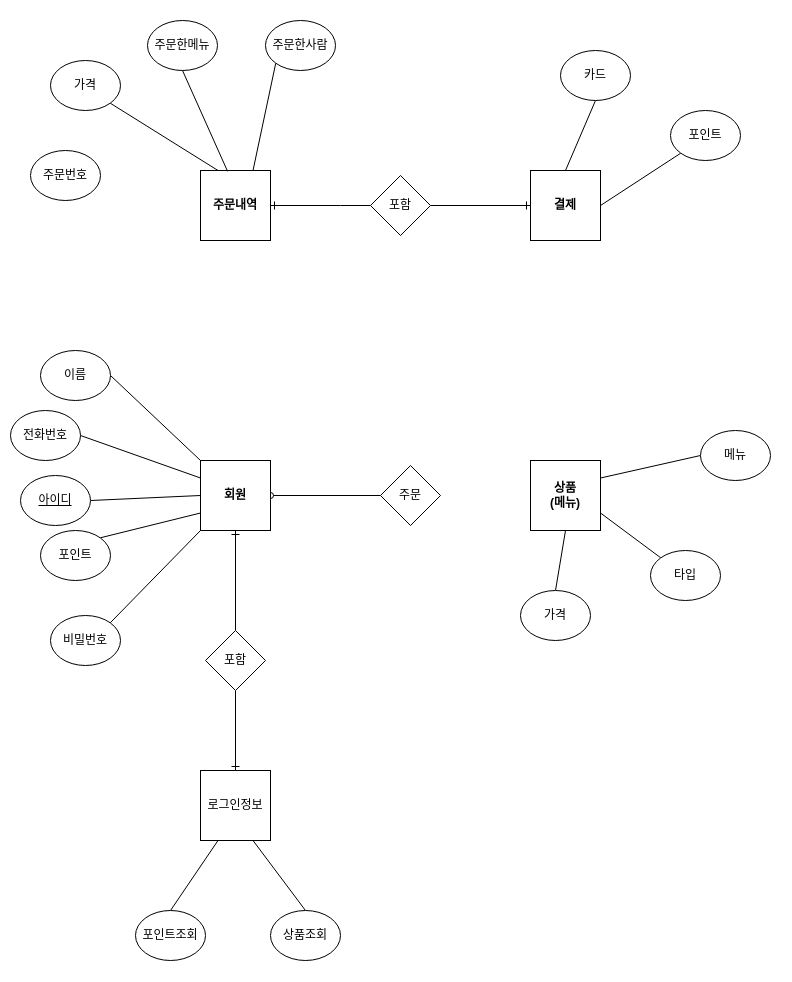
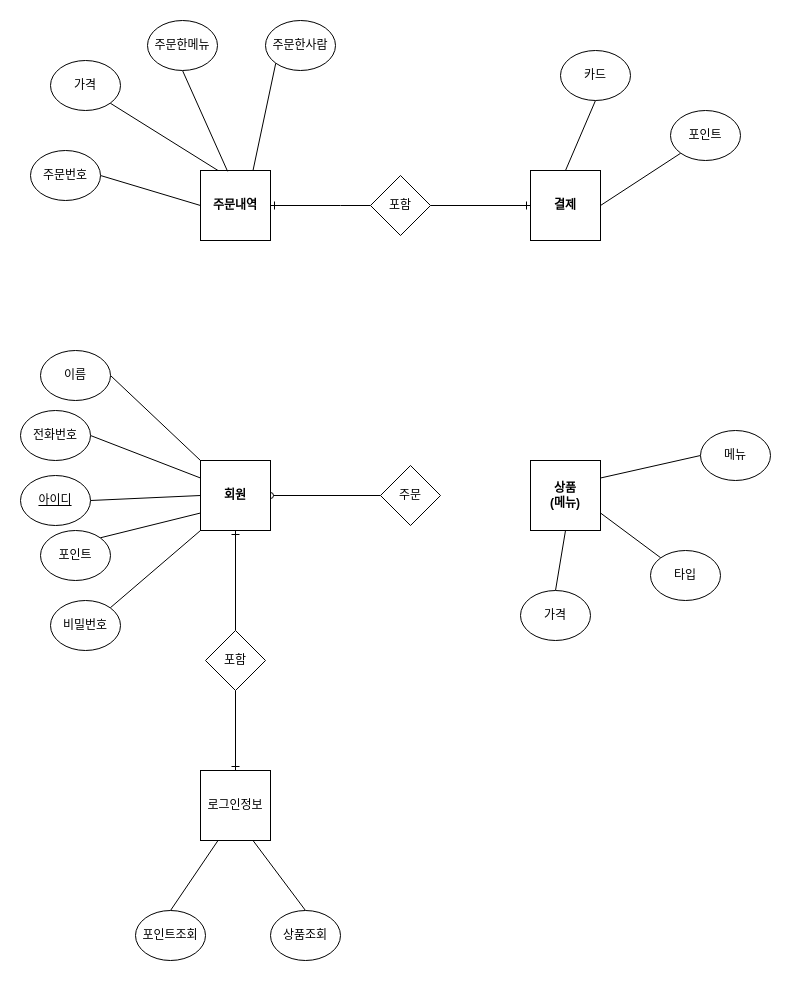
+ <mxCell id="45" style="rounded=0;orthogonalLoop=1;jettySize=auto;html=1;exitX=1;exitY=0.5;exitDx=0;exitDy=0;entryX=0;entryY=0.5;entryDx=0;entryDy=0;endArrow=none;endFill=0;" edge="1" parent="1" source="46" target="5"><mxGeometry relative="1" as="geometry" /></mxCell>
- <mxCell id="11" value="전화번호" style="ellipse;whiteSpace=wrap;html=1;" parent="1" vertex="1"><mxGeometry x="10" y="410" width="70" height="50" as="geometry" /></mxCell>
+ <mxCell id="11" value="전화번호" style="ellipse;whiteSpace=wrap;html=1;" parent="1" vertex="1"><mxGeometry x="20" y="410" width="70" height="50" as="geometry" /></mxCell>
- <mxCell id="15" value="비밀번호" style="ellipse;whiteSpace=wrap;html=1;" parent="1" vertex="1"><mxGeometry x="50" y="615" width="70" height="50" as="geometry" /></mxCell>
+ <mxCell id="15" value="비밀번호" style="ellipse;whiteSpace=wrap;html=1;" parent="1" vertex="1"><mxGeometry x="50" y="600" width="70" height="50" as="geometry" /></mxCell>
